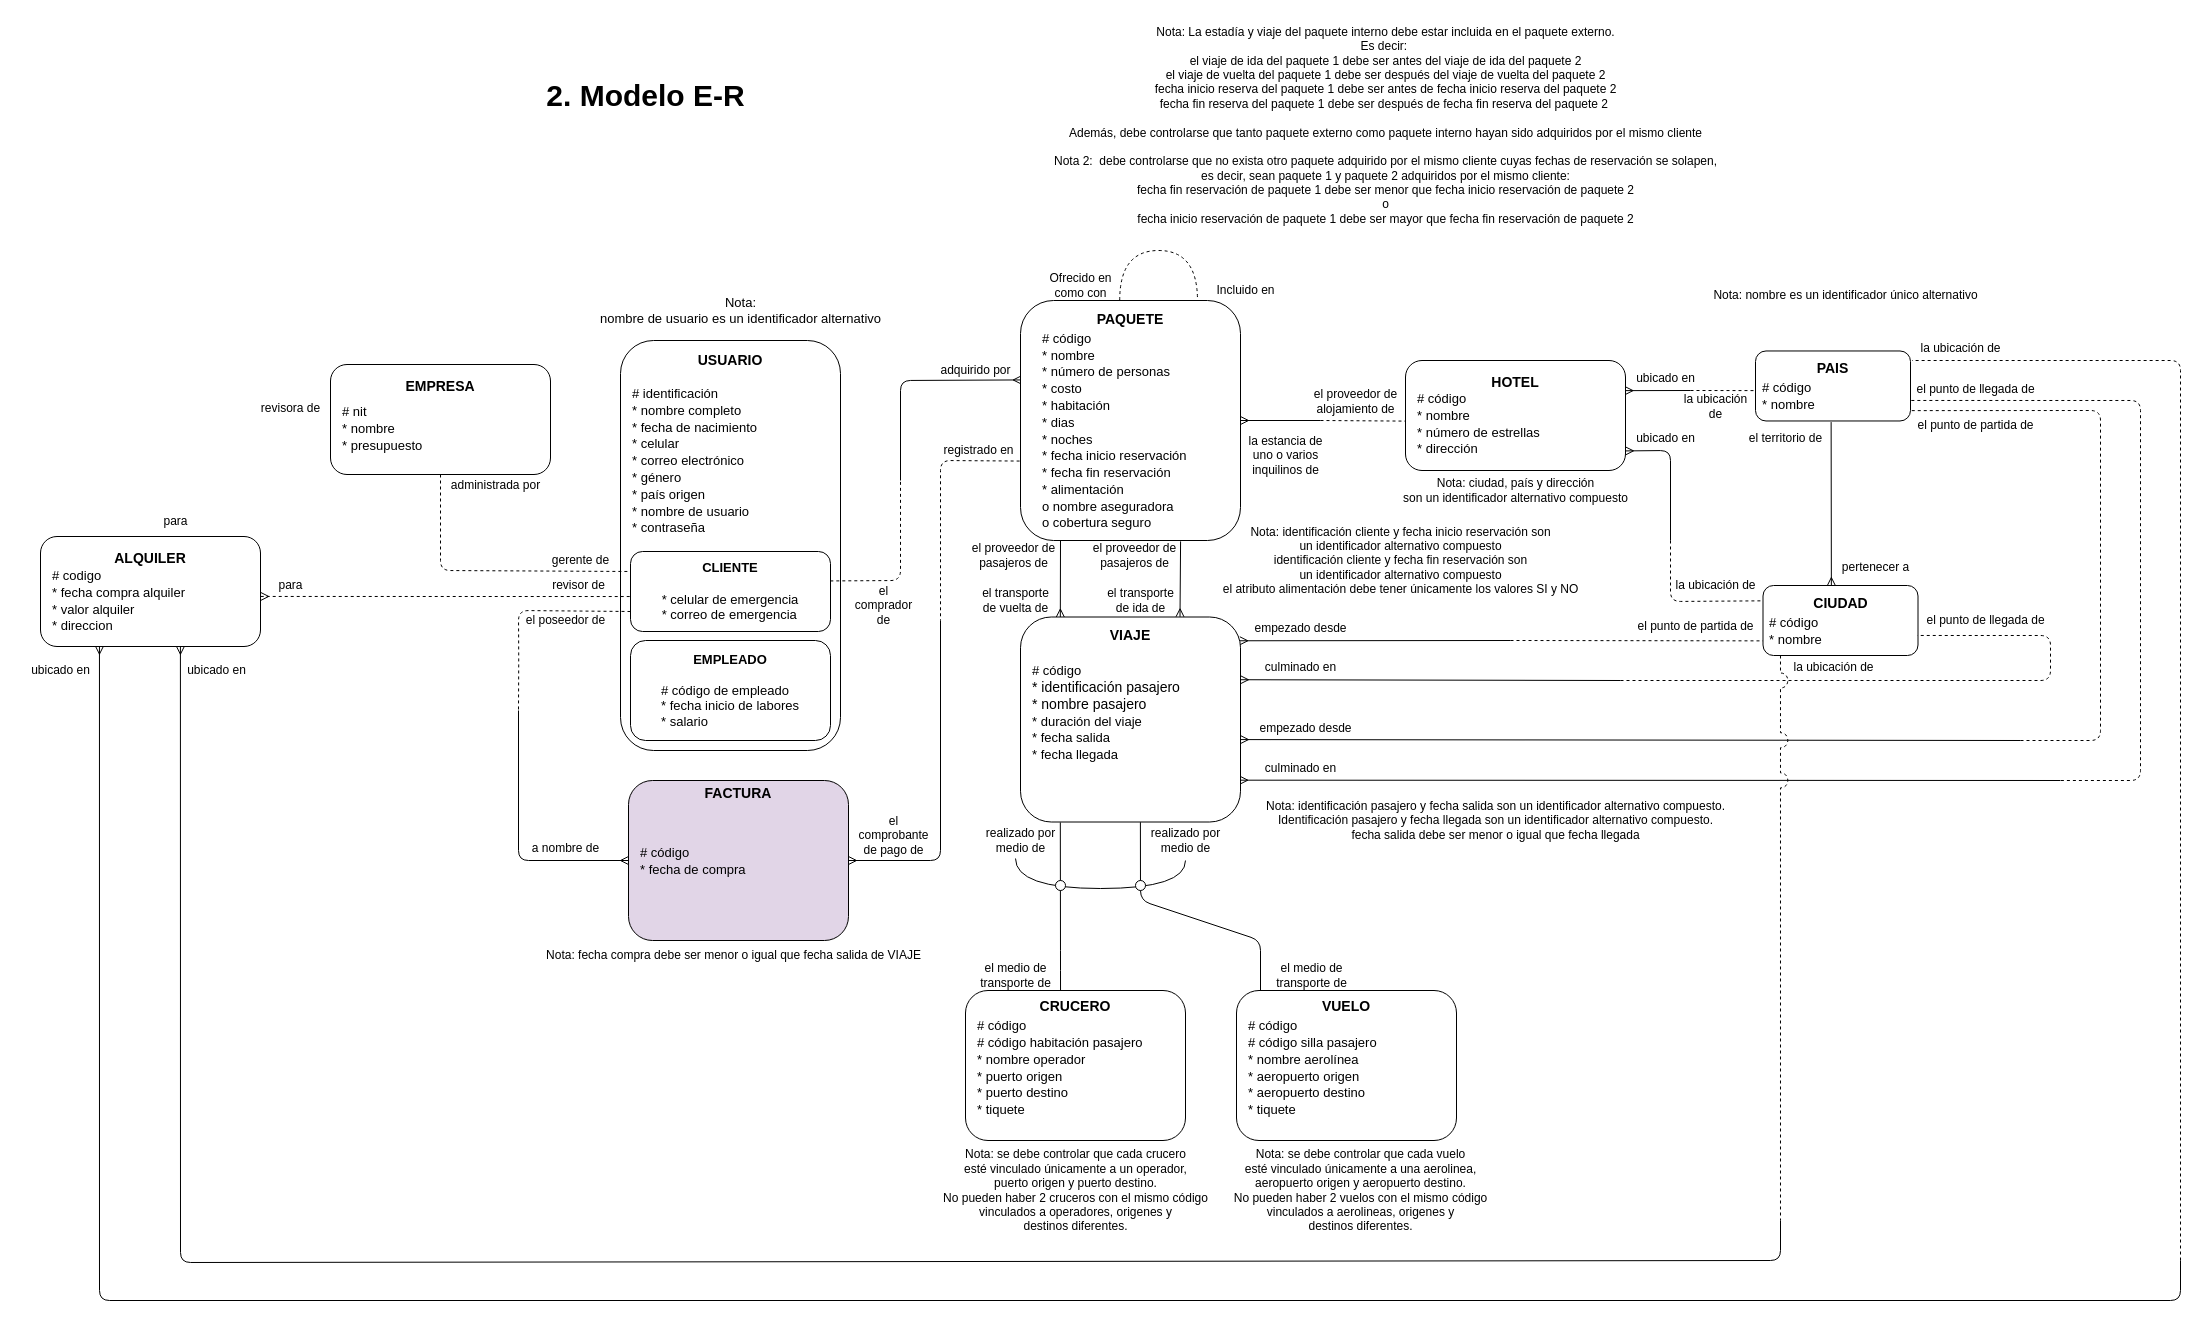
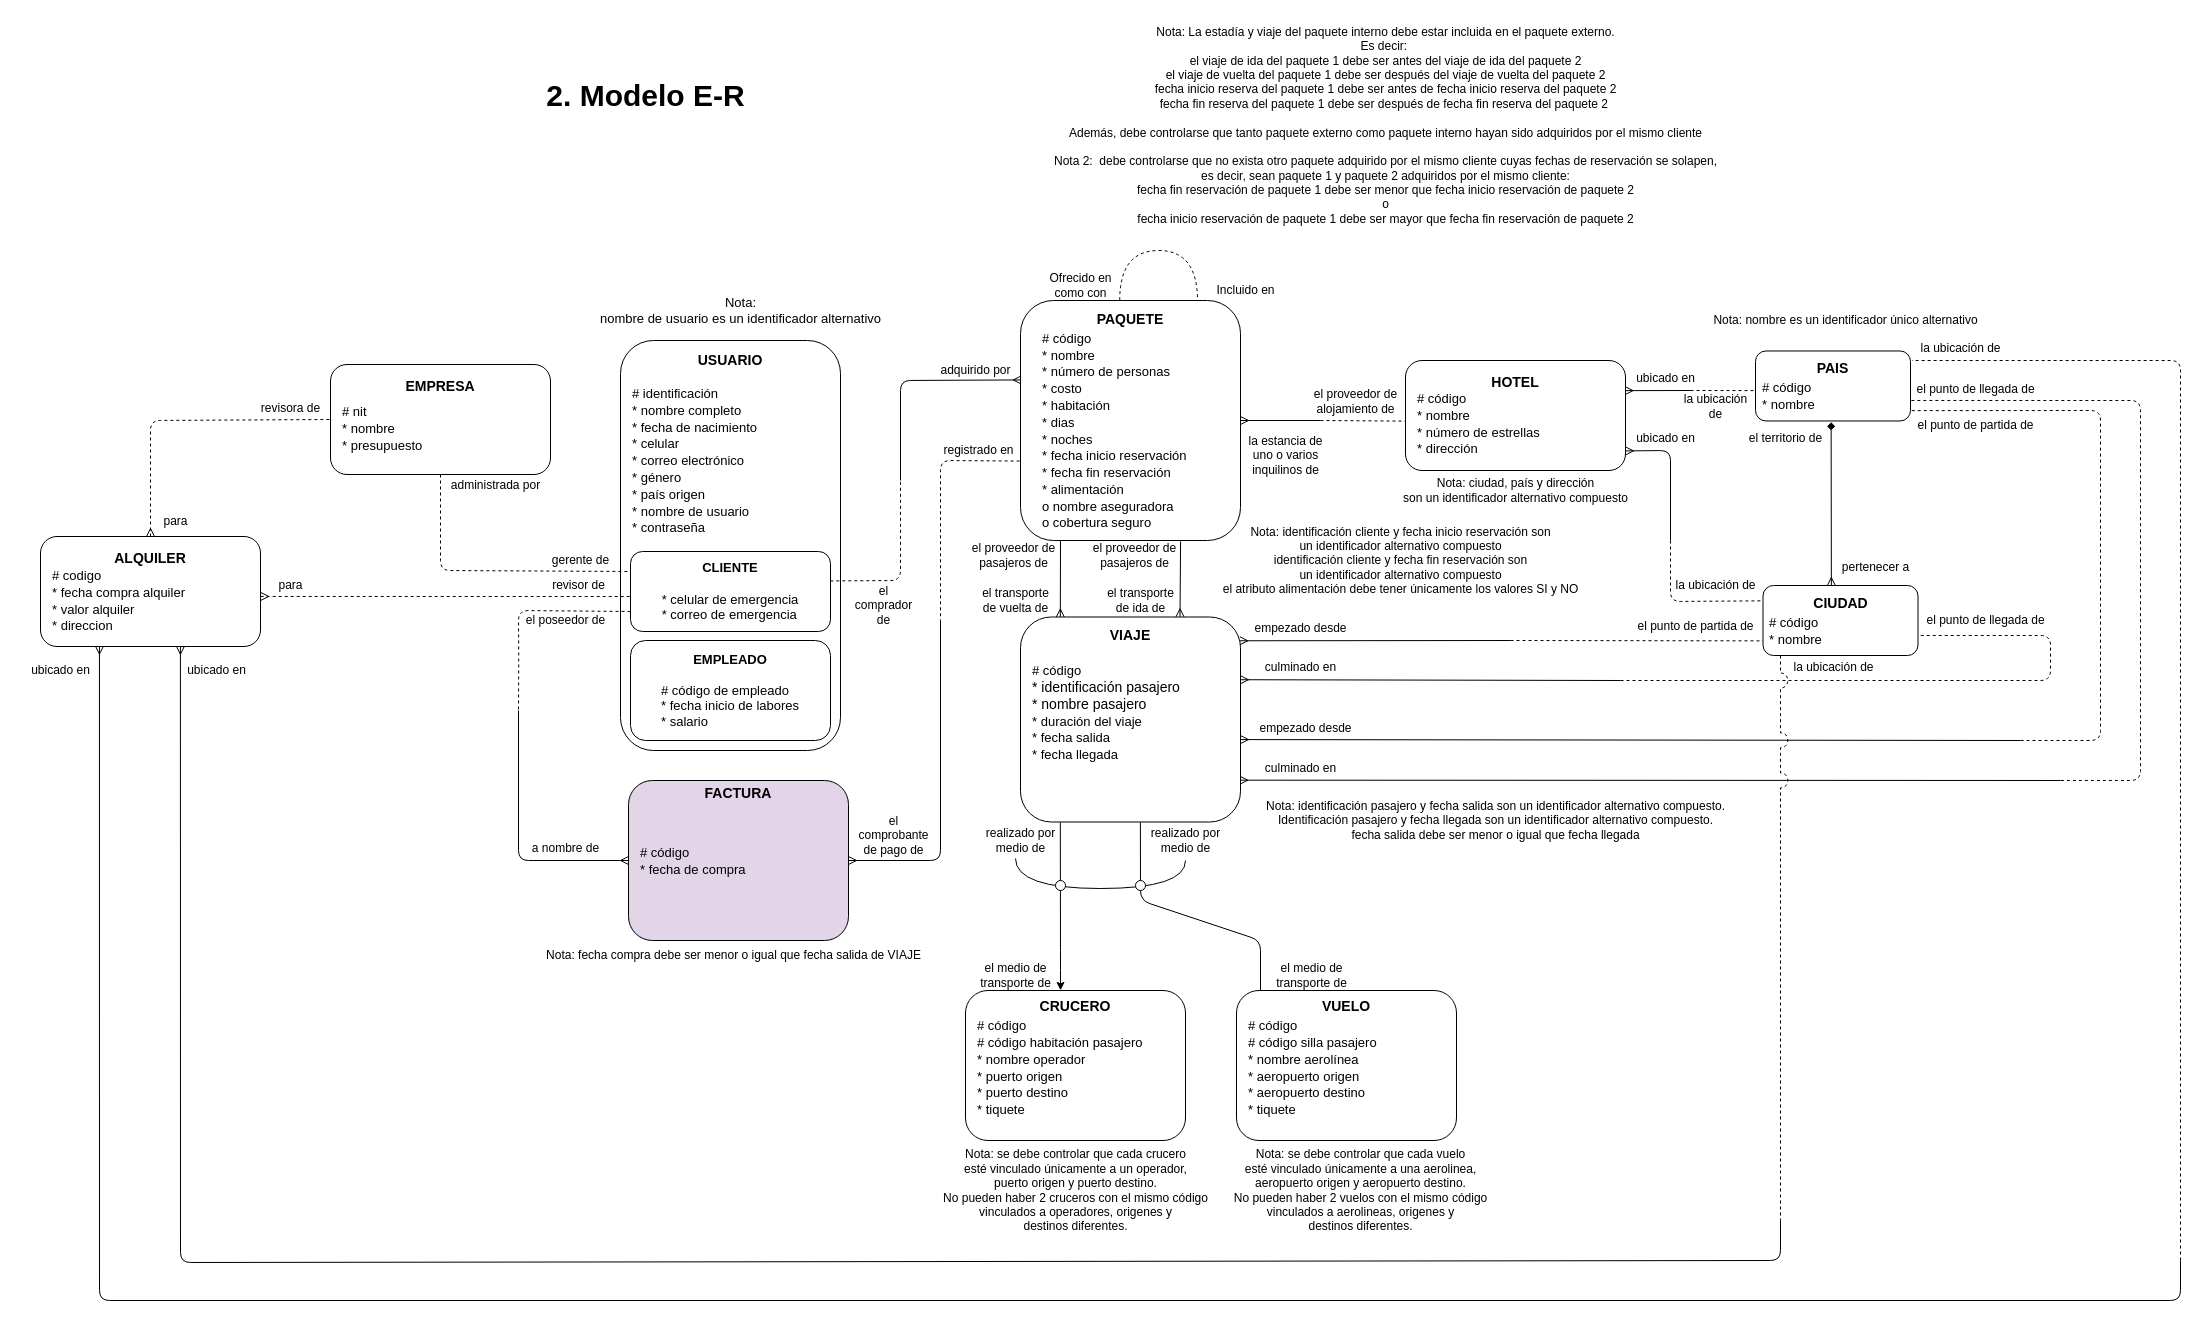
- <mxCell id="58" value="Nota: nombre es un identificador único alternativo" style="text;html=1;align=center;verticalAlign=middle;resizable=0;points=[];autosize=1;strokeColor=none;fillColor=none;fontSize=12;" parent="1" vertex="1"><mxGeometry x="1705" y="285" width="280" height="20" as="geometry" /></mxCell>
+ <mxCell id="58" value="Nota: nombre es un identificador único alternativo" style="text;html=1;align=center;verticalAlign=middle;resizable=0;points=[];autosize=1;strokeColor=none;fillColor=none;fontSize=12;" parent="1" vertex="1"><mxGeometry x="1705" y="310" width="280" height="20" as="geometry" /></mxCell>
+ <mxCell id="110" value="" style="endArrow=none;html=1;fontSize=13;strokeColor=default;elbow=vertical;exitX=0.5;exitY=0;exitDx=0;exitDy=0;strokeWidth=1;shadow=0;sketch=0;dashed=1;entryX=0;entryY=0.5;entryDx=0;entryDy=0;startArrow=ERmany;startFill=0;" parent="1" source="107" target="104" edge="1"><mxGeometry width="50" height="50" relative="1" as="geometry"><mxPoint x="-60" y="419.89" as="sourcePoint" /><mxPoint x="307.98" y="419.7" as="targetPoint" /><Array as="points"><mxPoint x="150" y="420" /></Array></mxGeometry></mxCell>
- <mxCell id="63" value="" style="endArrow=none;html=1;shadow=0;sketch=0;fontSize=13;strokeColor=default;strokeWidth=1;elbow=vertical;startArrow=ERmany;startFill=0;exitX=0.441;exitY=0;exitDx=0;exitDy=0;exitPerimeter=0;entryX=0.488;entryY=1.016;entryDx=0;entryDy=0;entryPerimeter=0;" parent="1" source="3" target="6" edge="1"><mxGeometry width="50" height="50" relative="1" as="geometry"><mxPoint x="1830.85" y="582" as="sourcePoint" /><mxPoint x="1830.107" y="425" as="targetPoint" /></mxGeometry></mxCell>
+ <mxCell id="63" value="" style="endArrow=diamond;html=1;shadow=0;sketch=0;fontSize=13;strokeColor=default;strokeWidth=1;elbow=vertical;startArrow=ERmany;startFill=0;exitX=0.441;exitY=0;exitDx=0;exitDy=0;exitPerimeter=0;entryX=0.488;entryY=1.016;entryDx=0;entryDy=0;entryPerimeter=0;" parent="1" source="3" target="6" edge="1"><mxGeometry width="50" height="50" relative="1" as="geometry"><mxPoint x="1830.85" y="582" as="sourcePoint" /><mxPoint x="1830.107" y="425" as="targetPoint" /></mxGeometry></mxCell>
- <mxCell id="29" value="" style="endArrow=none;html=1;shadow=0;sketch=0;fontSize=13;strokeColor=default;strokeWidth=1;elbow=vertical;exitX=0.181;exitY=1.002;exitDx=0;exitDy=0;exitPerimeter=0;entryX=0.432;entryY=-0.001;entryDx=0;entryDy=0;entryPerimeter=0;" parent="1" source="94" target="15" edge="1"><mxGeometry width="50" height="50" relative="1" as="geometry"><mxPoint x="1060.26" y="824.64" as="sourcePoint" /><mxPoint x="1060" y="990" as="targetPoint" /><Array as="points"><mxPoint x="1060" y="960" /></Array></mxGeometry></mxCell>
+ <mxCell id="29" value="" style="endArrow=classic;html=1;shadow=0;sketch=0;fontSize=13;strokeColor=default;strokeWidth=1;elbow=vertical;exitX=0.181;exitY=1.002;exitDx=0;exitDy=0;exitPerimeter=0;entryX=0.432;entryY=-0.001;entryDx=0;entryDy=0;entryPerimeter=0;" parent="1" source="94" target="15" edge="1"><mxGeometry width="50" height="50" relative="1" as="geometry"><mxPoint x="1060.26" y="824.64" as="sourcePoint" /><mxPoint x="1060" y="990" as="targetPoint" /><Array as="points"><mxPoint x="1060" y="960" /></Array></mxGeometry></mxCell>
